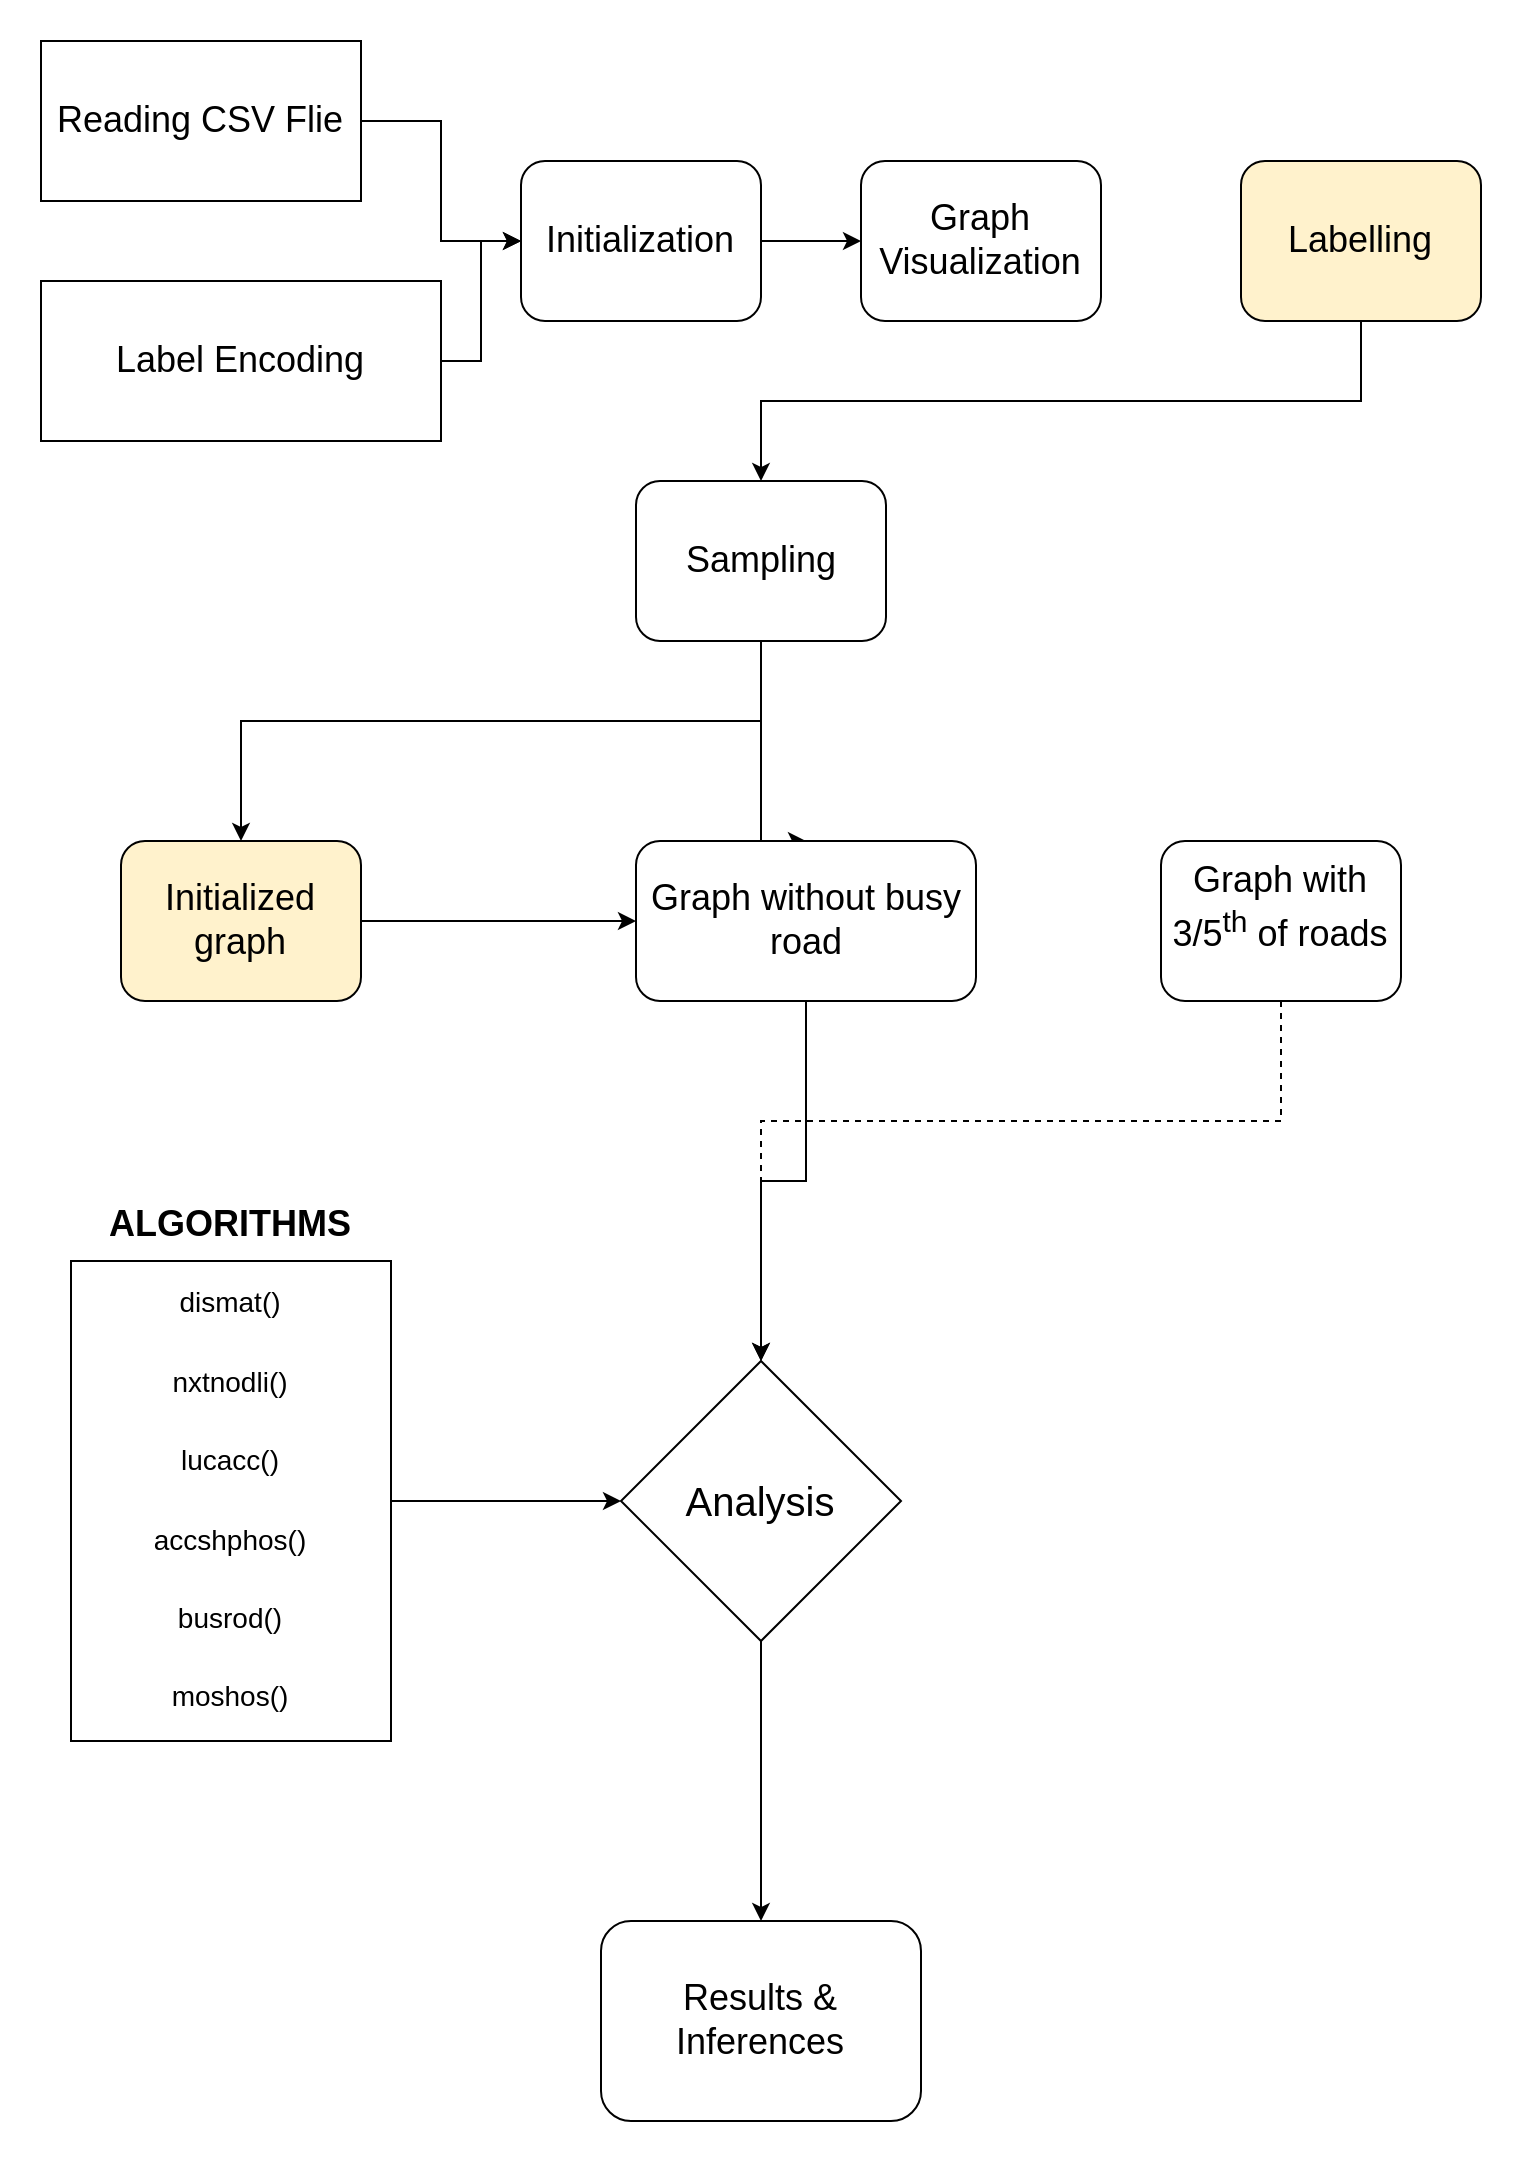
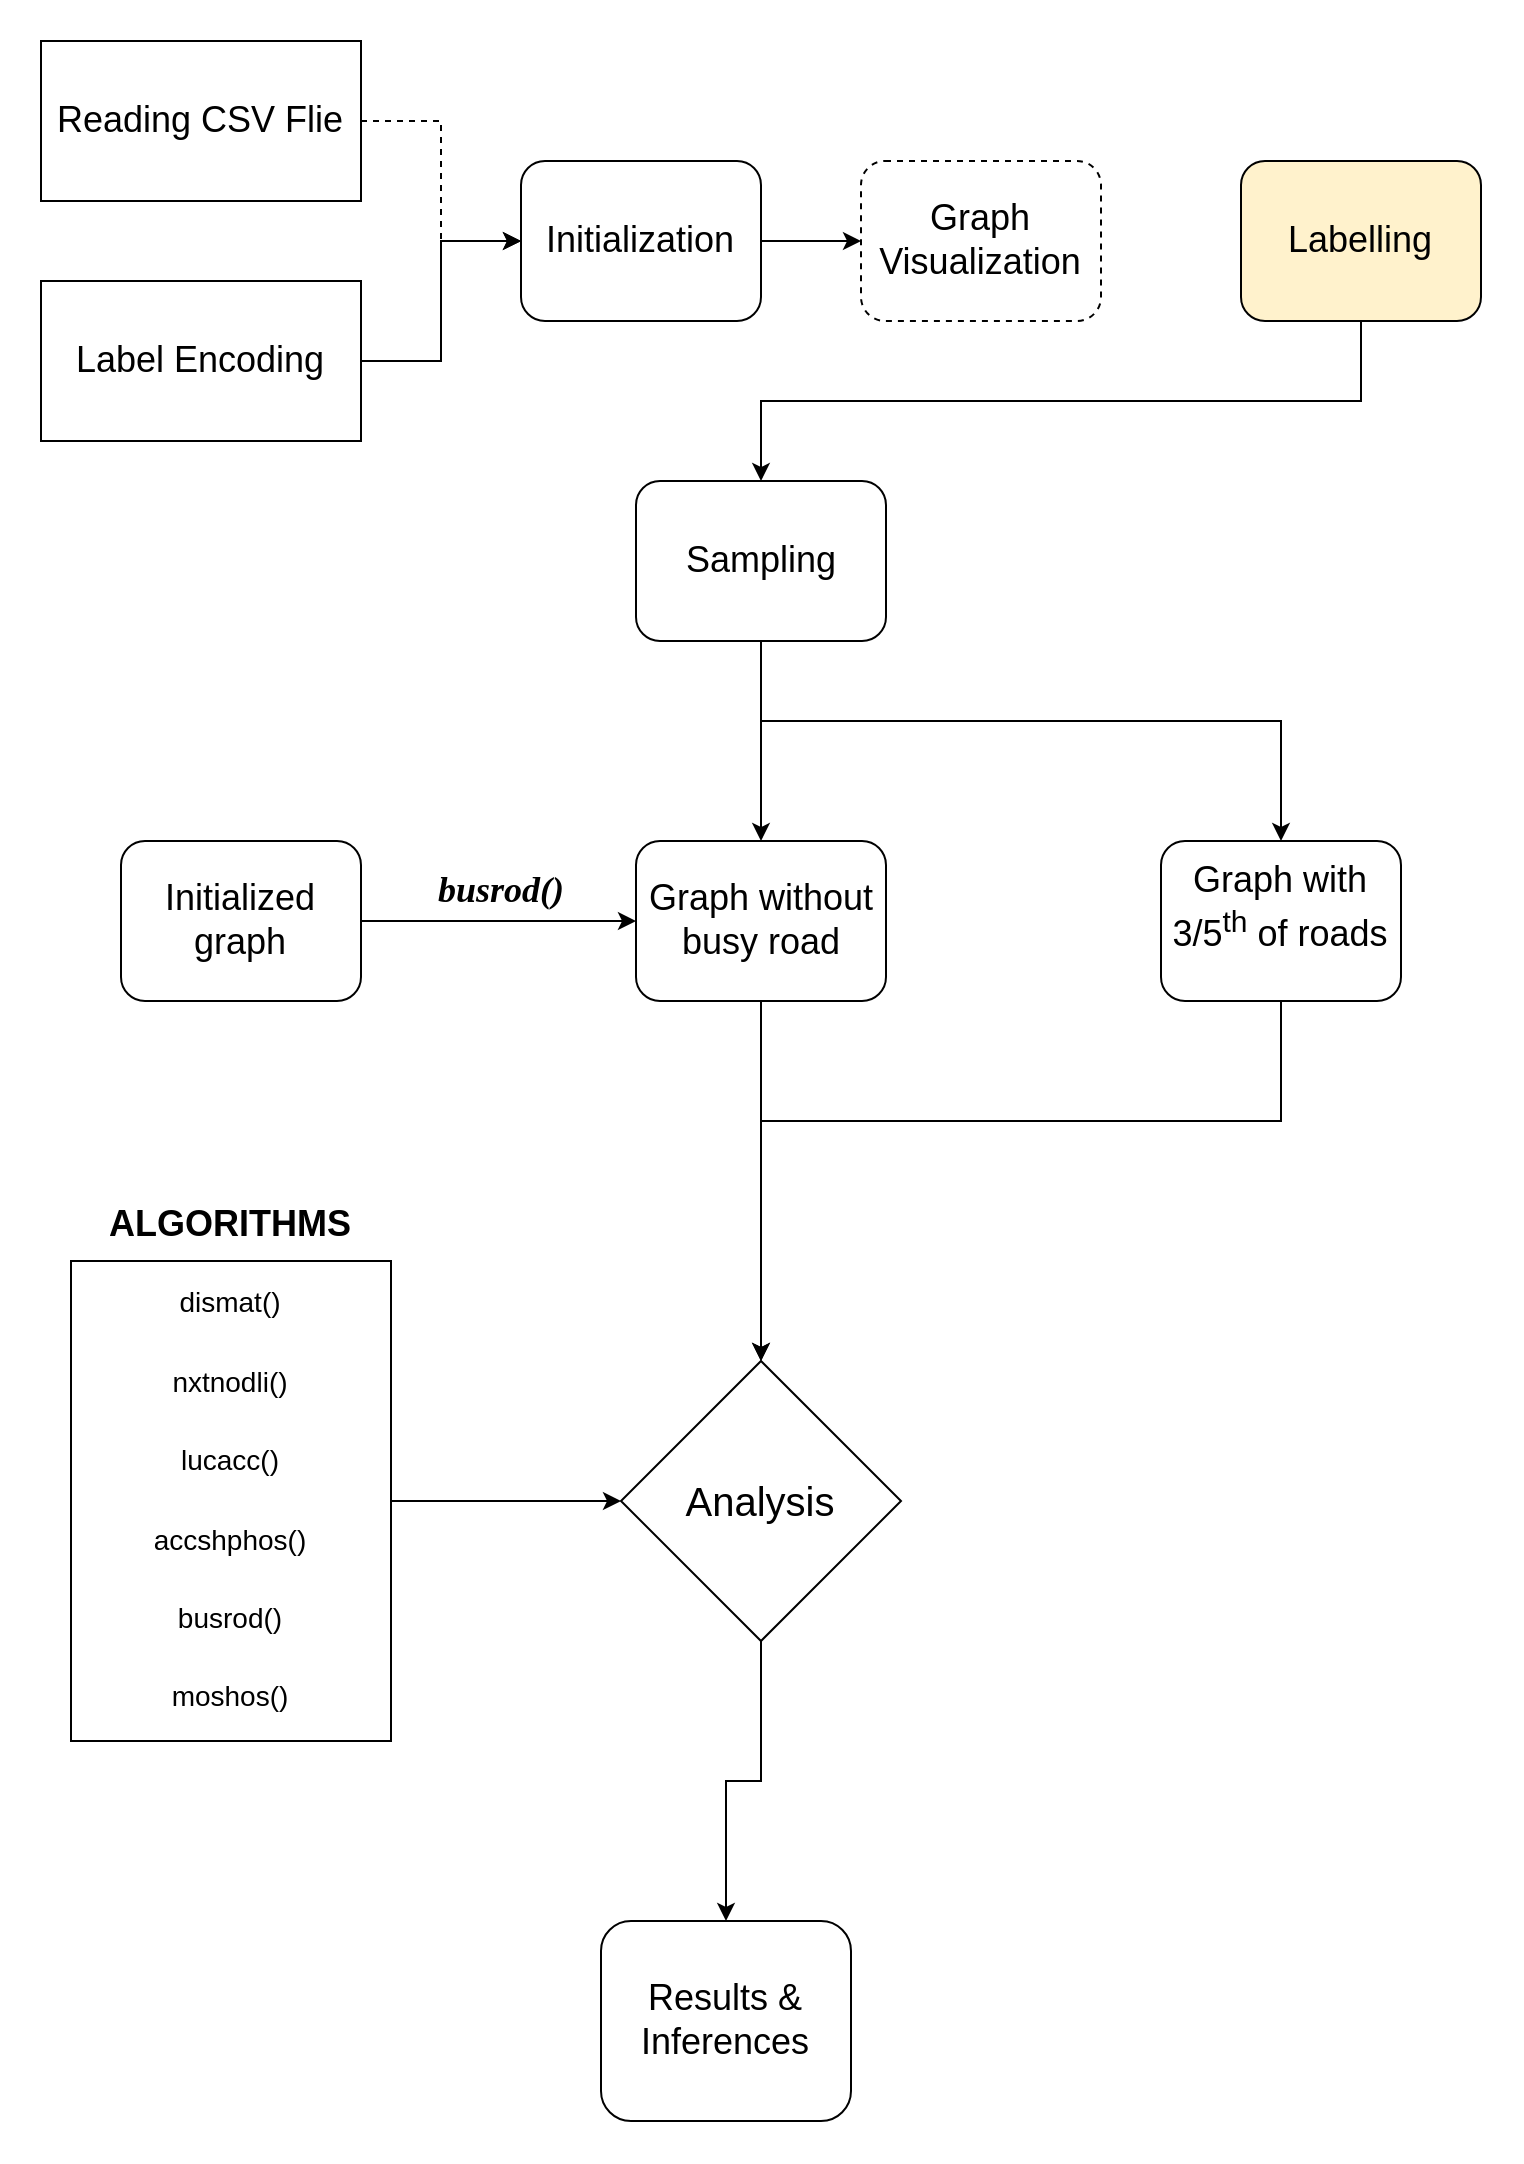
- <mxCell id="2" style="edgeStyle=orthogonalEdgeStyle;rounded=0;orthogonalLoop=1;jettySize=auto;html=1;exitX=1;exitY=0.5;exitDx=0;exitDy=0;" parent="1" source="3" target="7" edge="1"><mxGeometry relative="1" as="geometry" /></mxCell>
+ <mxCell id="2" style="edgeStyle=orthogonalEdgeStyle;rounded=0;orthogonalLoop=1;jettySize=auto;html=1;exitX=1;exitY=0.5;exitDx=0;exitDy=0;dashed=1;" parent="1" source="3" target="7" edge="1"><mxGeometry relative="1" as="geometry" /></mxCell>
- <mxCell id="8" value="&lt;font style=&quot;font-size: 18px;&quot;&gt;Graph Visualization&lt;/font&gt;" style="rounded=1;whiteSpace=wrap;html=1;" parent="1" vertex="1"><mxGeometry x="430" y="80" width="120" height="80" as="geometry" /></mxCell>
+ <mxCell id="8" value="&lt;font style=&quot;font-size: 18px;&quot;&gt;Graph Visualization&lt;/font&gt;" style="rounded=1;whiteSpace=wrap;html=1;dashed=1;" parent="1" vertex="1"><mxGeometry x="430" y="80" width="120" height="80" as="geometry" /></mxCell>
- <mxCell id="5" value="&lt;font style=&quot;font-size: 18px;&quot;&gt;Label Encoding&lt;/font&gt;" style="rounded=0;whiteSpace=wrap;html=1;" parent="1" vertex="1"><mxGeometry x="20" y="140" width="200" height="80" as="geometry" /></mxCell>
+ <mxCell id="5" value="&lt;font style=&quot;font-size: 18px;&quot;&gt;Label Encoding&lt;/font&gt;" style="rounded=0;whiteSpace=wrap;html=1;" parent="1" vertex="1"><mxGeometry x="20" y="140" width="160" height="80" as="geometry" /></mxCell>
- <mxCell id="12" style="edgeStyle=orthogonalEdgeStyle;rounded=0;orthogonalLoop=1;jettySize=auto;html=1;exitX=0.5;exitY=1;exitDx=0;exitDy=0;entryX=0.5;entryY=0;entryDx=0;entryDy=0;" parent="1" source="14" target="16" edge="1"><mxGeometry relative="1" as="geometry"><Array as="points"><mxPoint x="380" y="360" /><mxPoint x="120" y="360" /></Array></mxGeometry></mxCell>
+ <mxCell id="13" style="edgeStyle=orthogonalEdgeStyle;rounded=0;orthogonalLoop=1;jettySize=auto;html=1;exitX=0.5;exitY=1;exitDx=0;exitDy=0;entryX=0.5;entryY=0;entryDx=0;entryDy=0;" parent="1" source="14" target="20" edge="1"><mxGeometry relative="1" as="geometry"><Array as="points"><mxPoint x="380" y="360" /><mxPoint x="640" y="360" /><mxPoint x="640" y="420" /></Array></mxGeometry></mxCell>
+ <mxCell id="27" value="&lt;i&gt;&lt;font style=&quot;font-size: 18px;&quot; face=&quot;Times New Roman&quot;&gt;busrod()&lt;/font&gt;&lt;/i&gt;" style="text;html=1;align=center;verticalAlign=middle;resizable=0;points=[];autosize=1;strokeColor=none;fillColor=none;fontStyle=1;labelBackgroundColor=default;" parent="1" vertex="1"><mxGeometry x="205" y="425" width="90" height="40" as="geometry" /></mxCell>
- <mxCell id="16" value="&lt;font style=&quot;font-size: 18px;&quot;&gt;Initialized graph&lt;/font&gt;" style="rounded=1;whiteSpace=wrap;html=1;fillColor=#fff2cc;" parent="1" vertex="1"><mxGeometry x="60" y="420" width="120" height="80" as="geometry" /></mxCell>
+ <mxCell id="16" value="&lt;font style=&quot;font-size: 18px;&quot;&gt;Initialized graph&lt;/font&gt;" style="rounded=1;whiteSpace=wrap;html=1;" parent="1" vertex="1"><mxGeometry x="60" y="420" width="120" height="80" as="geometry" /></mxCell>
- <mxCell id="18" value="&lt;font style=&quot;font-size: 18px;&quot;&gt;Graph without busy road&lt;/font&gt;" style="rounded=1;whiteSpace=wrap;html=1;" parent="1" vertex="1"><mxGeometry x="317.5" y="420" width="170" height="80" as="geometry" /></mxCell>
+ <mxCell id="18" value="&lt;font style=&quot;font-size: 18px;&quot;&gt;Graph without busy road&lt;/font&gt;" style="rounded=1;whiteSpace=wrap;html=1;" parent="1" vertex="1"><mxGeometry x="317.5" y="420" width="125" height="80" as="geometry" /></mxCell>
- <mxCell id="19" style="edgeStyle=orthogonalEdgeStyle;rounded=0;orthogonalLoop=1;jettySize=auto;html=1;exitX=0.5;exitY=1;exitDx=0;exitDy=0;entryX=0.5;entryY=0;entryDx=0;entryDy=0;dashed=1;" parent="1" source="20" target="22" edge="1"><mxGeometry relative="1" as="geometry"><Array as="points"><mxPoint x="640" y="560" /><mxPoint x="380" y="560" /></Array></mxGeometry></mxCell>
+ <mxCell id="19" style="edgeStyle=orthogonalEdgeStyle;rounded=0;orthogonalLoop=1;jettySize=auto;html=1;exitX=0.5;exitY=1;exitDx=0;exitDy=0;entryX=0.5;entryY=0;entryDx=0;entryDy=0;" parent="1" source="20" target="22" edge="1"><mxGeometry relative="1" as="geometry"><Array as="points"><mxPoint x="640" y="560" /><mxPoint x="380" y="560" /></Array></mxGeometry></mxCell>
- <mxCell id="26" value="&lt;font style=&quot;font-size: 18px;&quot;&gt;Results &amp;amp; Inferences&lt;/font&gt;" style="rounded=1;whiteSpace=wrap;html=1;" parent="1" vertex="1"><mxGeometry x="300" y="960" width="160" height="100" as="geometry" /></mxCell>
+ <mxCell id="26" value="&lt;font style=&quot;font-size: 18px;&quot;&gt;Results &amp;amp; Inferences&lt;/font&gt;" style="rounded=1;whiteSpace=wrap;html=1;" parent="1" vertex="1"><mxGeometry x="300" y="960" width="125" height="100" as="geometry" /></mxCell>
